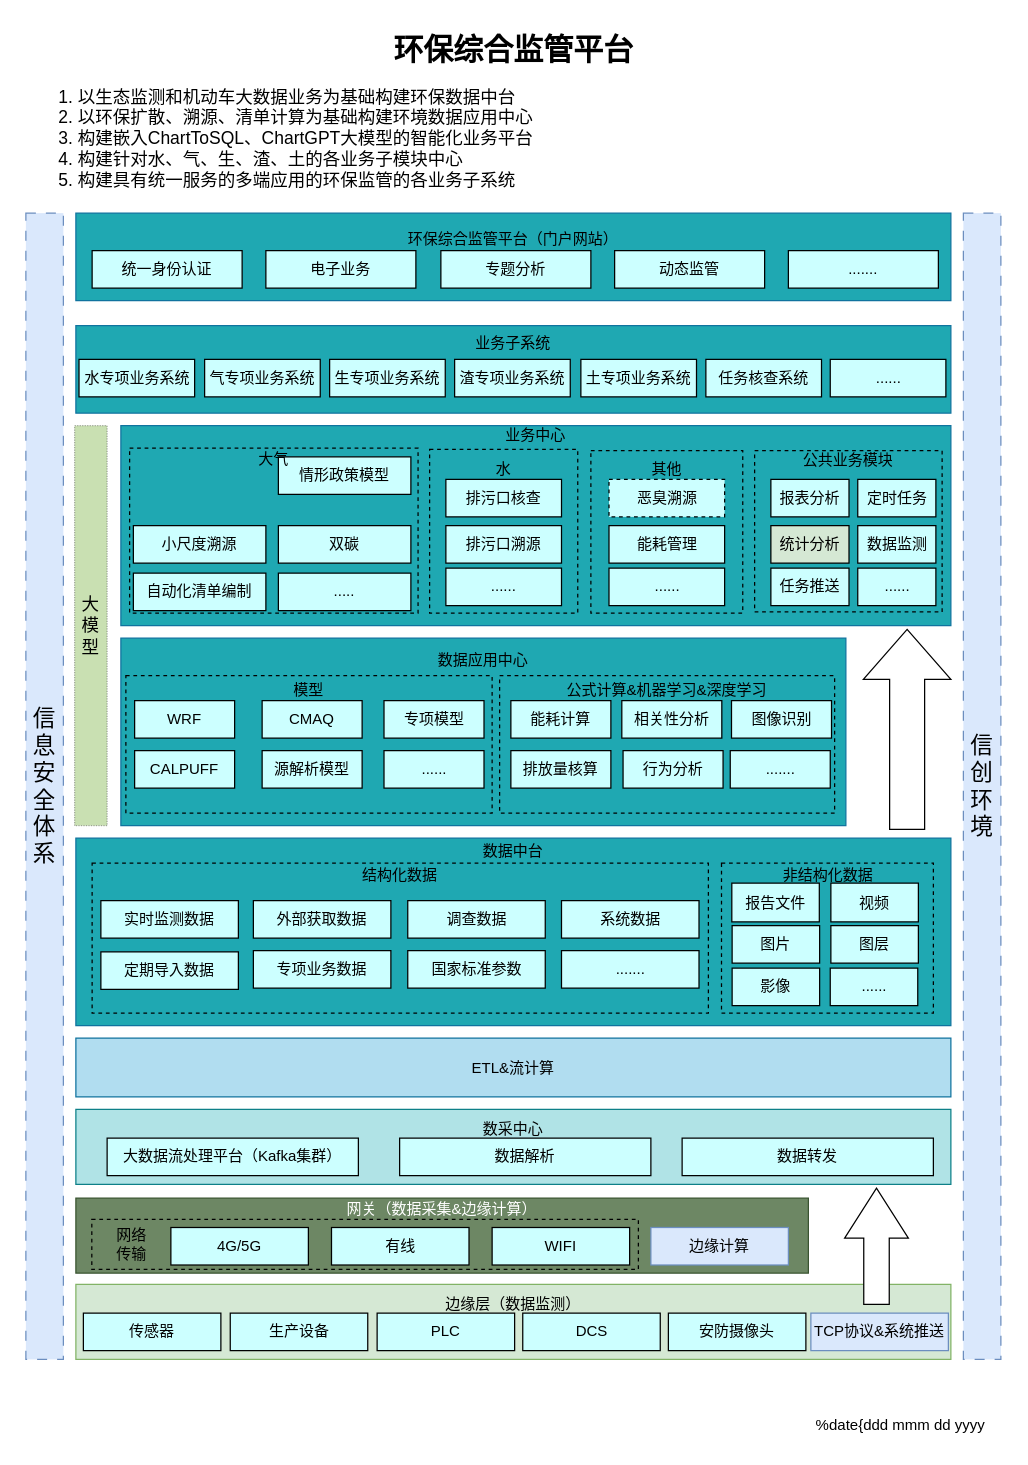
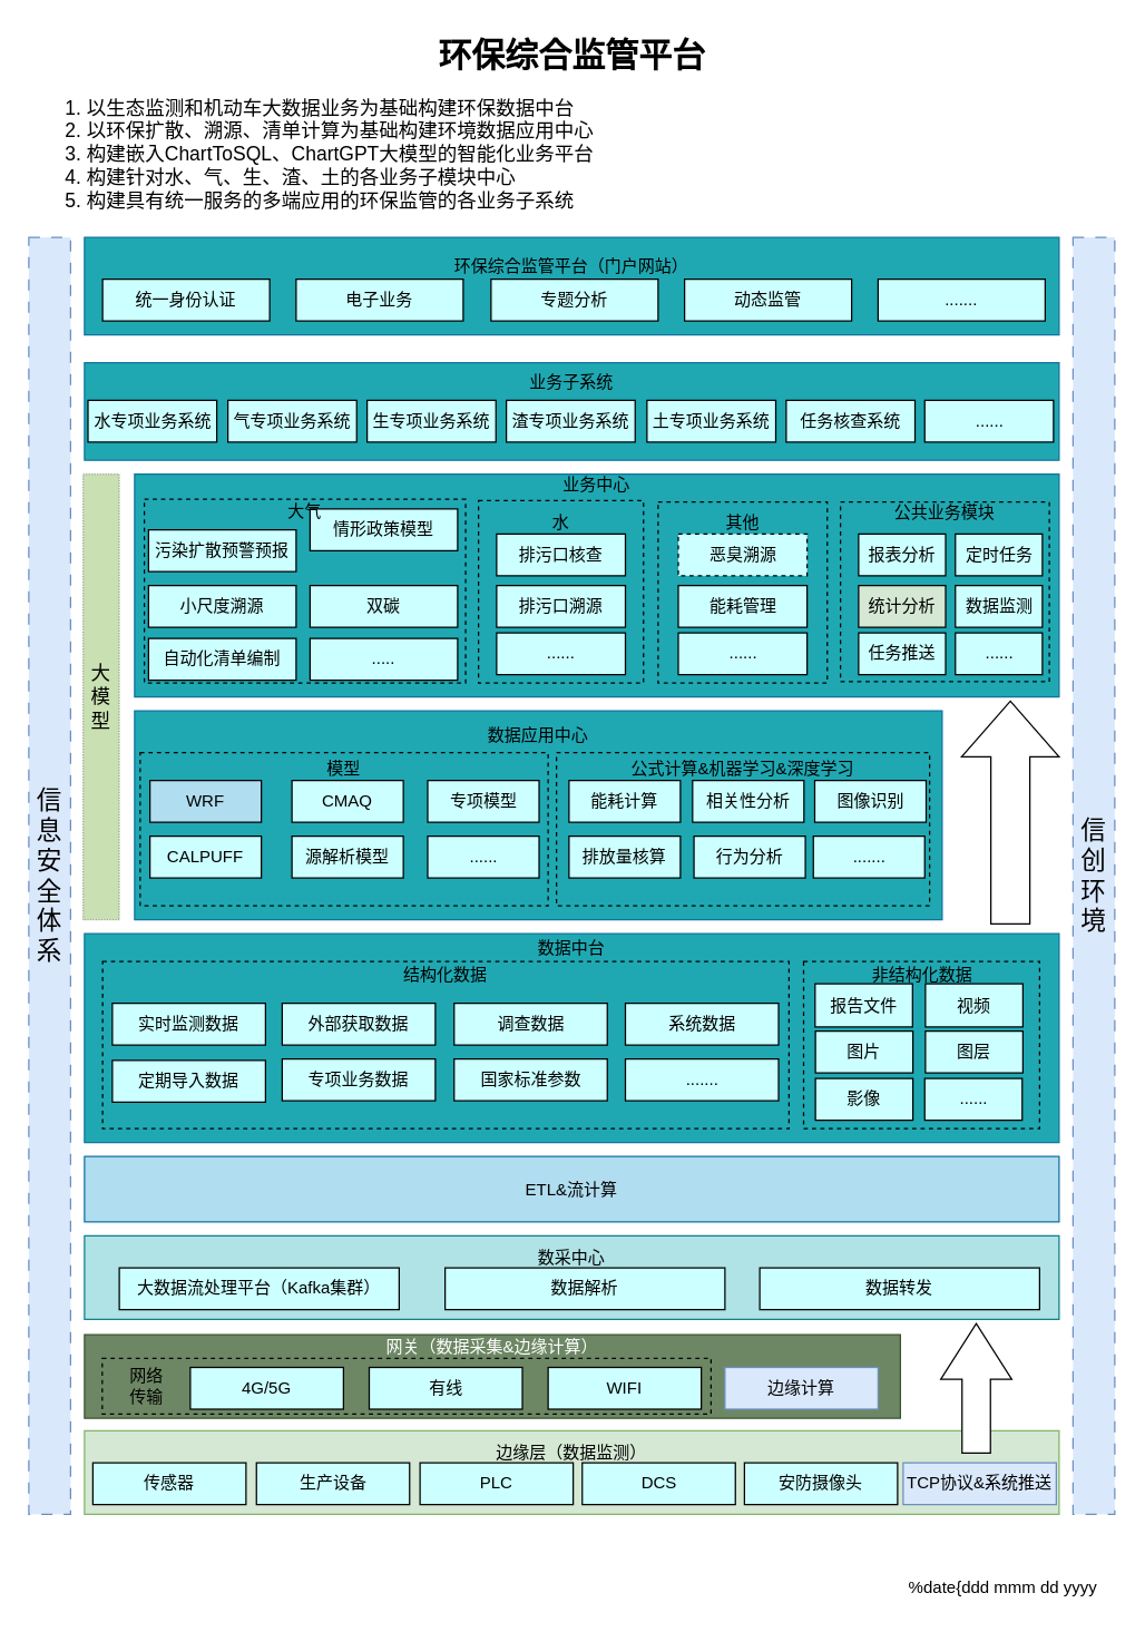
+ <mxCell id="28" value="污染扩散预警预报" style="rounded=0;whiteSpace=wrap;html=1;fillColor=#CCFFFF;" parent="1" vertex="1"><mxGeometry x="106" y="380" width="106" height="30" as="geometry" /></mxCell>
- <mxCell id="65" value="WRF" style="rounded=0;whiteSpace=wrap;html=1;fillColor=#CCFFFF;" parent="1" vertex="1"><mxGeometry x="107" y="560" width="80" height="30" as="geometry" /></mxCell>
+ <mxCell id="65" value="WRF" style="rounded=0;whiteSpace=wrap;html=1;fillColor=#b1ddf0;" parent="1" vertex="1"><mxGeometry x="107" y="560" width="80" height="30" as="geometry" /></mxCell>
